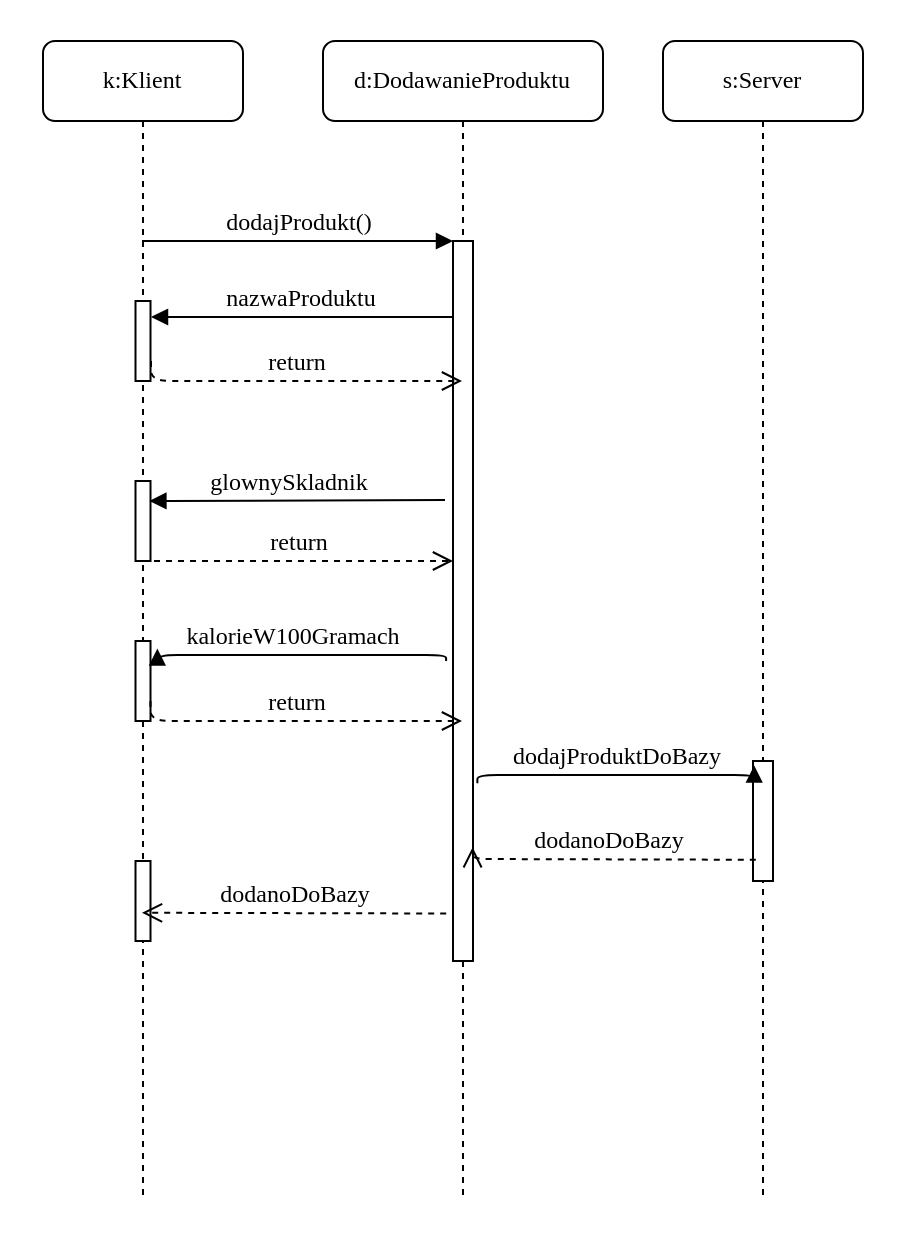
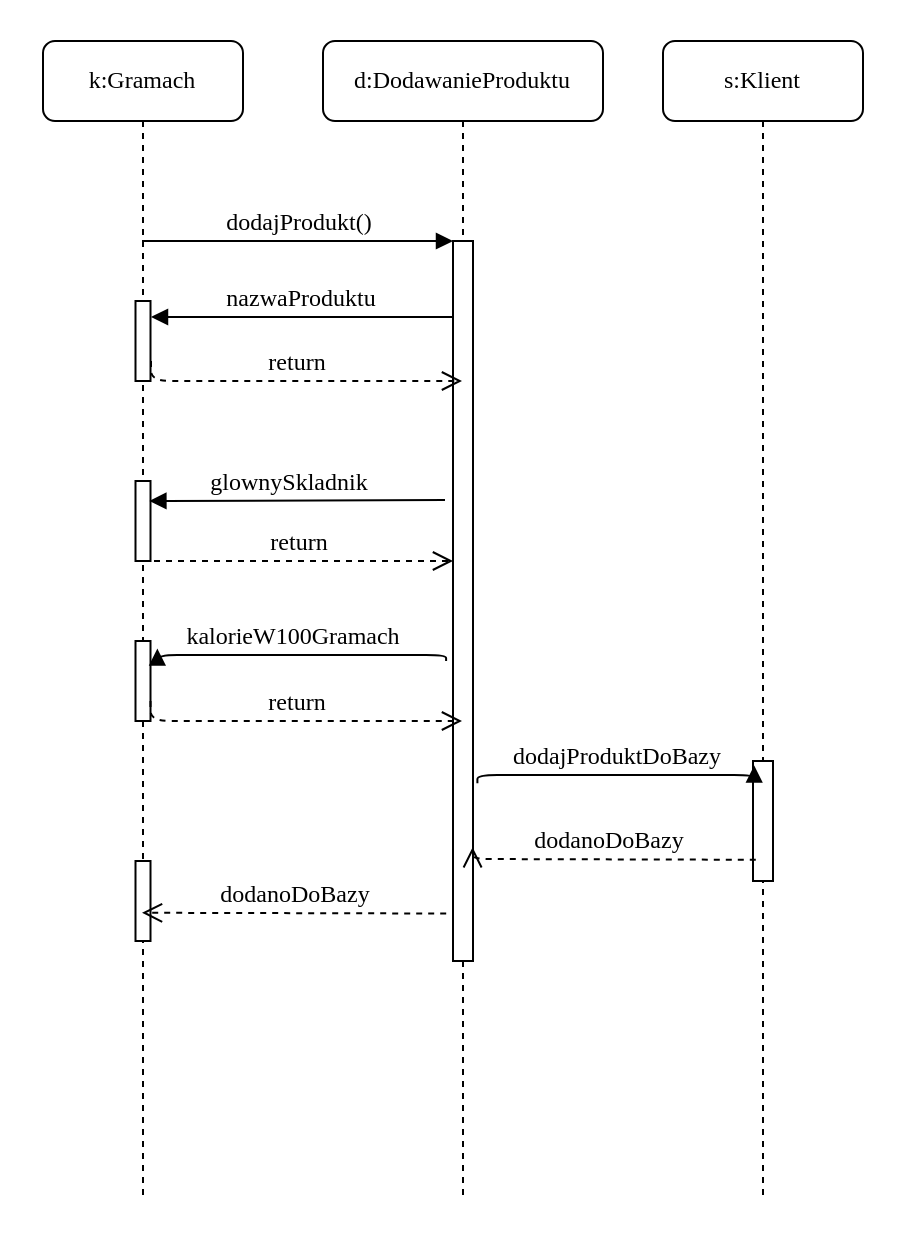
- <mxCell id="6" value="k:Klient" style="shape=umlLifeline;perimeter=lifelinePerimeter;whiteSpace=wrap;html=1;container=1;collapsible=0;recursiveResize=0;outlineConnect=0;rounded=1;shadow=0;comic=0;labelBackgroundColor=none;strokeWidth=1;fontFamily=Verdana;fontSize=12;align=center;" parent="1" vertex="1"><mxGeometry x="21" y="20" width="100" height="580" as="geometry" /></mxCell>
+ <mxCell id="6" value="k:Gramach" style="shape=umlLifeline;perimeter=lifelinePerimeter;whiteSpace=wrap;html=1;container=1;collapsible=0;recursiveResize=0;outlineConnect=0;rounded=1;shadow=0;comic=0;labelBackgroundColor=none;strokeWidth=1;fontFamily=Verdana;fontSize=12;align=center;" parent="1" vertex="1"><mxGeometry x="21" y="20" width="100" height="580" as="geometry" /></mxCell>
- <mxCell id="4" value="s:Server" style="shape=umlLifeline;perimeter=lifelinePerimeter;whiteSpace=wrap;html=1;container=1;collapsible=0;recursiveResize=0;outlineConnect=0;rounded=1;shadow=0;comic=0;labelBackgroundColor=none;strokeWidth=1;fontFamily=Verdana;fontSize=12;align=center;" parent="1" vertex="1"><mxGeometry x="331" y="20" width="100" height="580" as="geometry" /></mxCell>
+ <mxCell id="4" value="s:Klient" style="shape=umlLifeline;perimeter=lifelinePerimeter;whiteSpace=wrap;html=1;container=1;collapsible=0;recursiveResize=0;outlineConnect=0;rounded=1;shadow=0;comic=0;labelBackgroundColor=none;strokeWidth=1;fontFamily=Verdana;fontSize=12;align=center;" parent="1" vertex="1"><mxGeometry x="331" y="20" width="100" height="580" as="geometry" /></mxCell>
